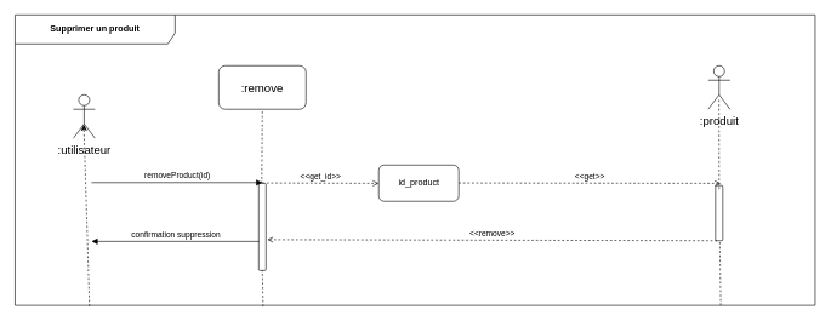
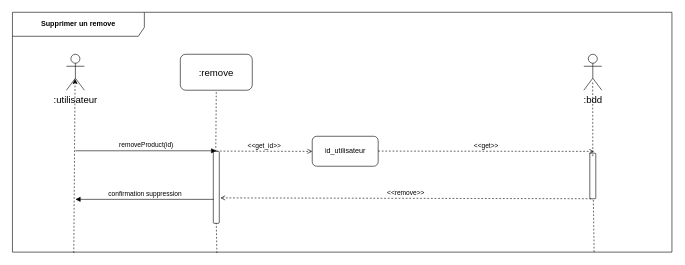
- <mxCell id="2" value="Supprimer un produit" style="shape=umlFrame;whiteSpace=wrap;html=1;width=220;height=40;fontStyle=1;labelBackgroundColor=#ffffff;labelBorderColor=none;gradientColor=none;swimlaneFillColor=none;shadow=0;strokeColor=#000000;" parent="1" vertex="1"><mxGeometry x="20" y="20" width="1100" height="400" as="geometry" /></mxCell>
+ <mxCell id="2" value="Supprimer un remove" style="shape=umlFrame;whiteSpace=wrap;html=1;width=220;height=40;fontStyle=1;labelBackgroundColor=#ffffff;labelBorderColor=none;gradientColor=none;swimlaneFillColor=none;shadow=0;strokeColor=#000000;" parent="1" vertex="1"><mxGeometry x="20" y="20" width="1100" height="400" as="geometry" /></mxCell>
- <mxCell id="3" value=":utilisateur" style="shape=umlActor;verticalLabelPosition=bottom;labelBackgroundColor=#ffffff;verticalAlign=top;html=1;shadow=0;strokeColor=#000000;gradientColor=none;fontSize=16;align=center;" parent="1" vertex="1"><mxGeometry x="100" y="130" width="30" height="60" as="geometry" /></mxCell>
+ <mxCell id="3" value=":utilisateur" style="shape=umlActor;verticalLabelPosition=bottom;labelBackgroundColor=#ffffff;verticalAlign=top;html=1;shadow=0;strokeColor=#000000;gradientColor=none;fontSize=16;align=center;" parent="1" vertex="1"><mxGeometry x="110" y="90" width="30" height="60" as="geometry" /></mxCell>
- <mxCell id="7" value=":produit" style="shape=umlActor;verticalLabelPosition=bottom;labelBackgroundColor=#ffffff;verticalAlign=top;html=1;shadow=0;strokeColor=#000000;gradientColor=none;fontSize=16;align=center;" parent="1" vertex="1"><mxGeometry x="973" y="90" width="30" height="60" as="geometry" /></mxCell>
+ <mxCell id="7" value=":bdd" style="shape=umlActor;verticalLabelPosition=bottom;labelBackgroundColor=#ffffff;verticalAlign=top;html=1;shadow=0;strokeColor=#000000;gradientColor=none;fontSize=16;align=center;" parent="1" vertex="1"><mxGeometry x="973" y="90" width="30" height="60" as="geometry" /></mxCell>
- <mxCell id="8" value="id_product" style="html=1;gradientColor=none;rounded=1;" parent="1" vertex="1"><mxGeometry x="520" y="226.794" width="110" height="50" as="geometry" /></mxCell>
+ <mxCell id="8" value="id_utilisateur" style="html=1;gradientColor=none;rounded=1;" parent="1" vertex="1"><mxGeometry x="520" y="226.794" width="110" height="50" as="geometry" /></mxCell>
